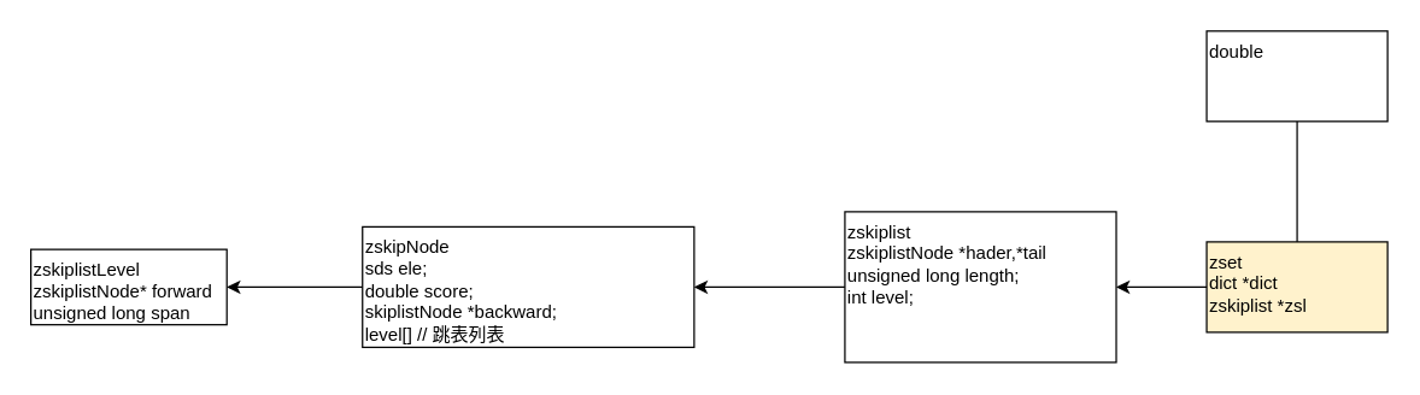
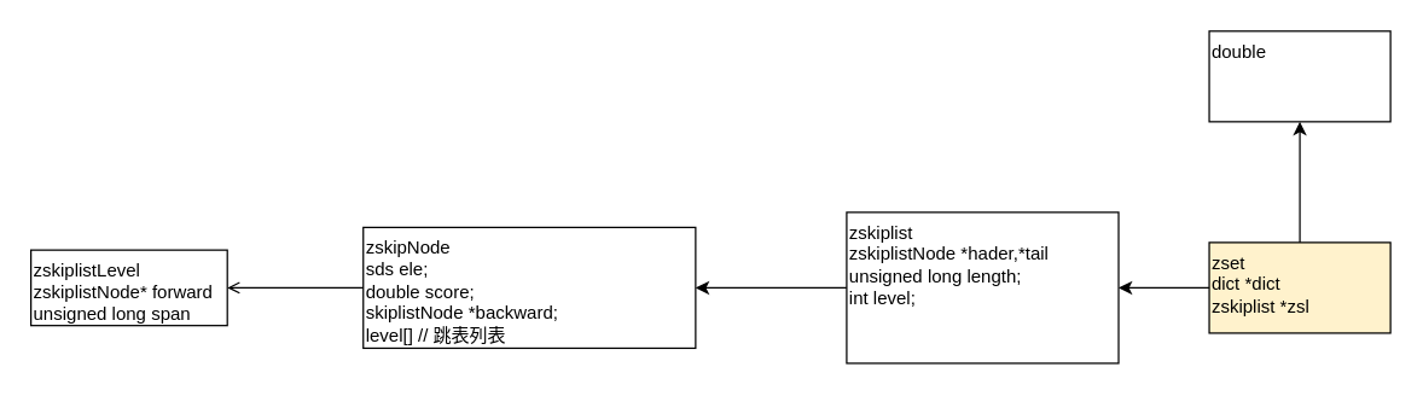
- <mxCell id="2" value="" style="edgeStyle=orthogonalEdgeStyle;rounded=0;orthogonalLoop=1;jettySize=auto;html=1;endArrow=none;" parent="1" source="3" target="7" edge="1"><mxGeometry relative="1" as="geometry" /></mxCell>
+ <mxCell id="2" value="" style="edgeStyle=orthogonalEdgeStyle;rounded=0;orthogonalLoop=1;jettySize=auto;html=1;" parent="1" source="3" target="7" edge="1"><mxGeometry relative="1" as="geometry" /></mxCell>
- <mxCell id="10" value="" style="endArrow=classic;html=1;rounded=0;entryX=1;entryY=0.5;entryDx=0;entryDy=0;exitX=0;exitY=0.5;exitDx=0;exitDy=0;" parent="1" source="8" target="9" edge="1"><mxGeometry width="50" height="50" relative="1" as="geometry"><mxPoint x="220" y="330" as="sourcePoint" /><mxPoint x="270" y="280" as="targetPoint" /></mxGeometry></mxCell>
+ <mxCell id="10" value="" style="endArrow=open;html=1;rounded=0;entryX=1;entryY=0.5;entryDx=0;entryDy=0;exitX=0;exitY=0.5;exitDx=0;exitDy=0;" parent="1" source="8" target="9" edge="1"><mxGeometry width="50" height="50" relative="1" as="geometry"><mxPoint x="220" y="330" as="sourcePoint" /><mxPoint x="270" y="280" as="targetPoint" /></mxGeometry></mxCell>
